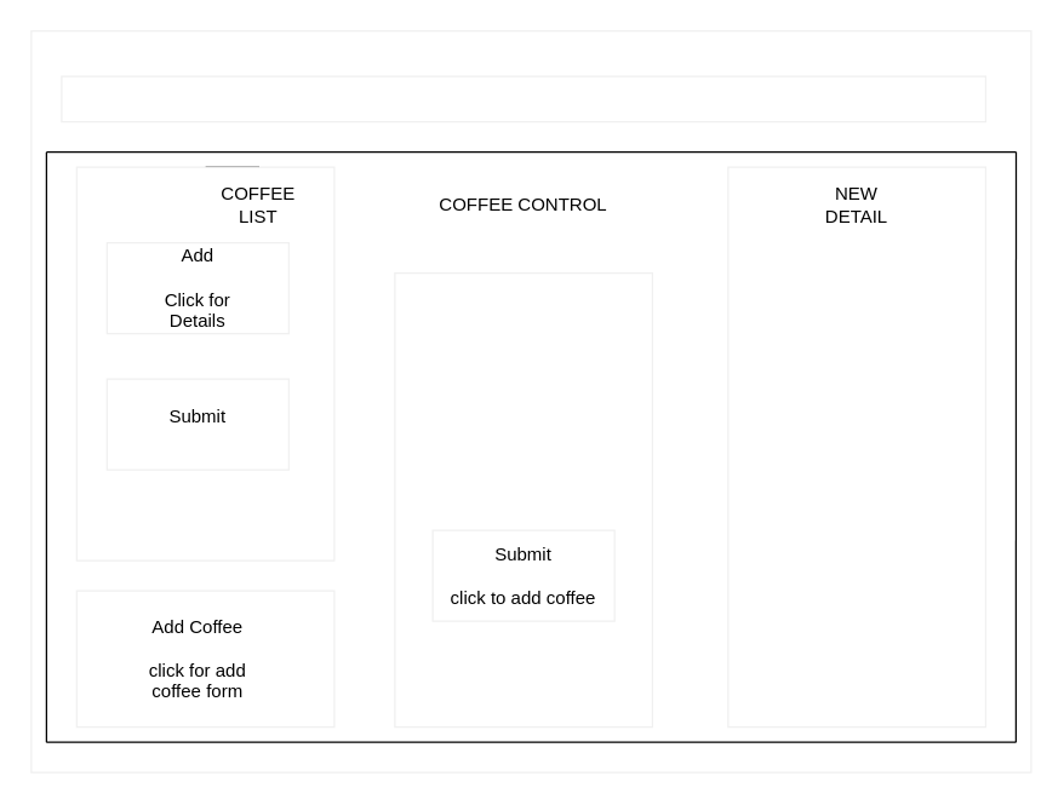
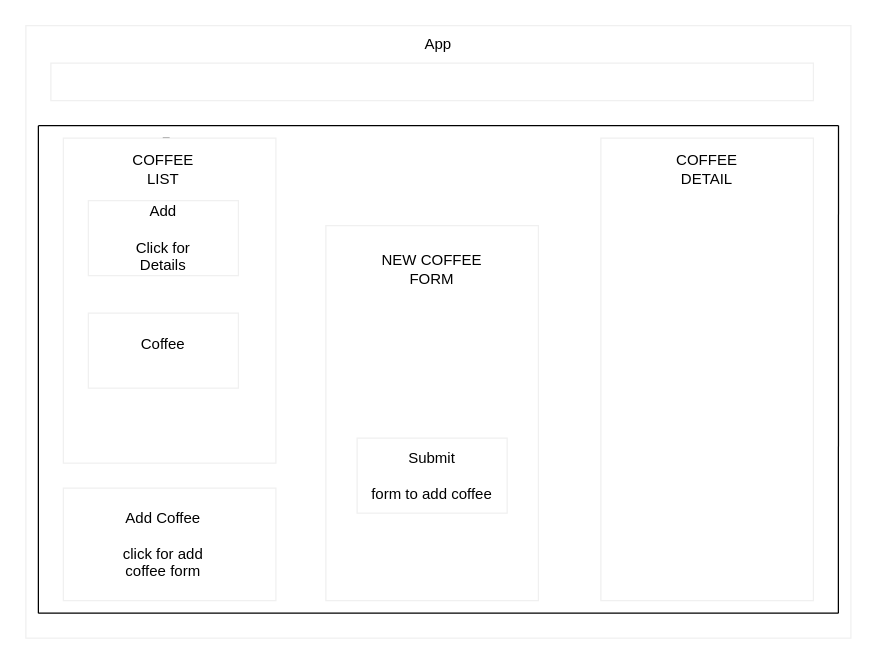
+ <mxCell id="3" value="App" style="text;html=1;strokeColor=none;fillColor=none;align=center;verticalAlign=middle;whiteSpace=wrap;rounded=0;" vertex="1" parent="1"><mxGeometry x="320" y="20" width="60" height="30" as="geometry" /></mxCell>
- <mxCell id="16" value="COFFEE LIST" style="text;html=1;strokeColor=none;fillColor=none;align=center;verticalAlign=middle;whiteSpace=wrap;rounded=0;" vertex="1" parent="1"><mxGeometry x="140" y="120" width="60" height="30" as="geometry" /></mxCell>
+ <mxCell id="16" value="COFFEE LIST" style="text;html=1;strokeColor=none;fillColor=none;align=center;verticalAlign=middle;whiteSpace=wrap;rounded=0;" vertex="1" parent="1"><mxGeometry x="100" y="120" width="60" height="30" as="geometry" /></mxCell>
- <mxCell id="28" value="COFFEE CONTROL" style="text;html=1;strokeColor=none;fillColor=none;align=center;verticalAlign=middle;whiteSpace=wrap;rounded=0;" vertex="1" parent="1"><mxGeometry x="260" y="120" width="170" height="30" as="geometry" /></mxCell>
- <mxCell id="14" value="NEW DETAIL" style="text;html=1;strokeColor=none;fillColor=none;align=center;verticalAlign=middle;whiteSpace=wrap;rounded=0;" vertex="1" parent="1"><mxGeometry x="535" y="120" width="60" height="30" as="geometry" /></mxCell>
+ <mxCell id="14" value="COFFEE DETAIL" style="text;html=1;strokeColor=none;fillColor=none;align=center;verticalAlign=middle;whiteSpace=wrap;rounded=0;" vertex="1" parent="1"><mxGeometry x="535" y="120" width="60" height="30" as="geometry" /></mxCell>
+ <mxCell id="15" value="NEW COFFEE FORM" style="text;html=1;strokeColor=none;fillColor=none;align=center;verticalAlign=middle;whiteSpace=wrap;rounded=0;" vertex="1" parent="1"><mxGeometry x="290" y="200" width="110" height="30" as="geometry" /></mxCell>
- <mxCell id="20" value="Submit" style="text;html=1;strokeColor=none;fillColor=none;align=center;verticalAlign=middle;whiteSpace=wrap;rounded=0;" vertex="1" parent="1"><mxGeometry x="100" y="260" width="60" height="30" as="geometry" /></mxCell>
+ <mxCell id="20" value="Coffee" style="text;html=1;strokeColor=none;fillColor=none;align=center;verticalAlign=middle;whiteSpace=wrap;rounded=0;" vertex="1" parent="1"><mxGeometry x="100" y="260" width="60" height="30" as="geometry" /></mxCell>
- <mxCell id="21" value="Submit&lt;br&gt;&lt;br&gt;click to add coffee" style="text;html=1;strokeColor=none;fillColor=none;align=center;verticalAlign=middle;whiteSpace=wrap;rounded=0;" vertex="1" parent="1"><mxGeometry x="295" y="365" width="100" height="30" as="geometry" /></mxCell>
+ <mxCell id="21" value="Submit&lt;br&gt;&lt;br&gt;form to add coffee" style="text;html=1;strokeColor=none;fillColor=none;align=center;verticalAlign=middle;whiteSpace=wrap;rounded=0;" vertex="1" parent="1"><mxGeometry x="295" y="365" width="100" height="30" as="geometry" /></mxCell>
